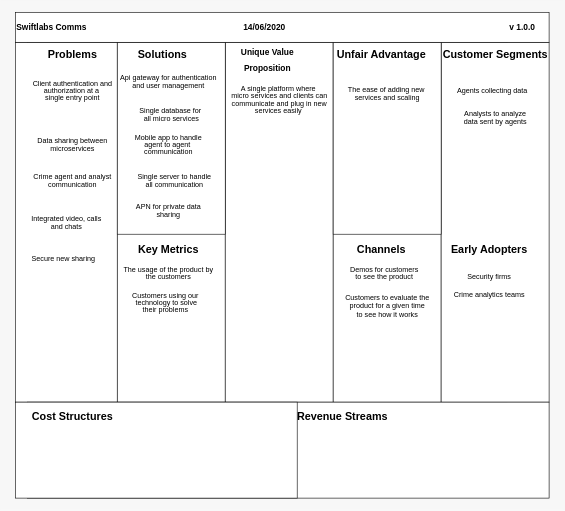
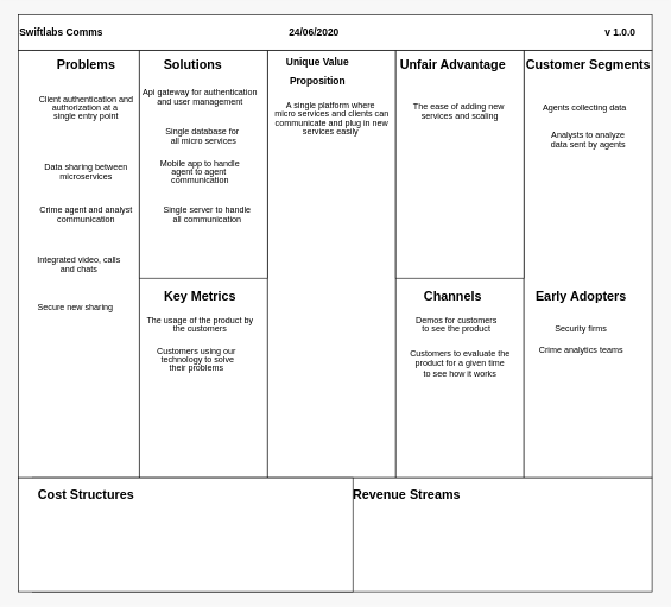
- <mxCell id="44" value="&lt;h3&gt;14/06/2020&lt;/h3&gt;" style="text;html=1;align=center;verticalAlign=middle;resizable=0;points=[];autosize=1;" vertex="1" parent="1"><mxGeometry x="395" y="20" width="90" height="50" as="geometry" /></mxCell>
+ <mxCell id="44" value="&lt;h3&gt;24/06/2020&lt;/h3&gt;" style="text;html=1;align=center;verticalAlign=middle;resizable=0;points=[];autosize=1;" vertex="1" parent="1"><mxGeometry x="395" y="20" width="90" height="50" as="geometry" /></mxCell>
- <mxCell id="30" value="&lt;p style=&quot;line-height: 0%&quot;&gt;APN for private data&lt;/p&gt;&lt;p style=&quot;line-height: 0%&quot;&gt;sharing&lt;/p&gt;" style="text;html=1;align=center;verticalAlign=middle;resizable=0;points=[];autosize=1;" vertex="1" parent="1"><mxGeometry x="220" y="330" width="120" height="40" as="geometry" /></mxCell>
